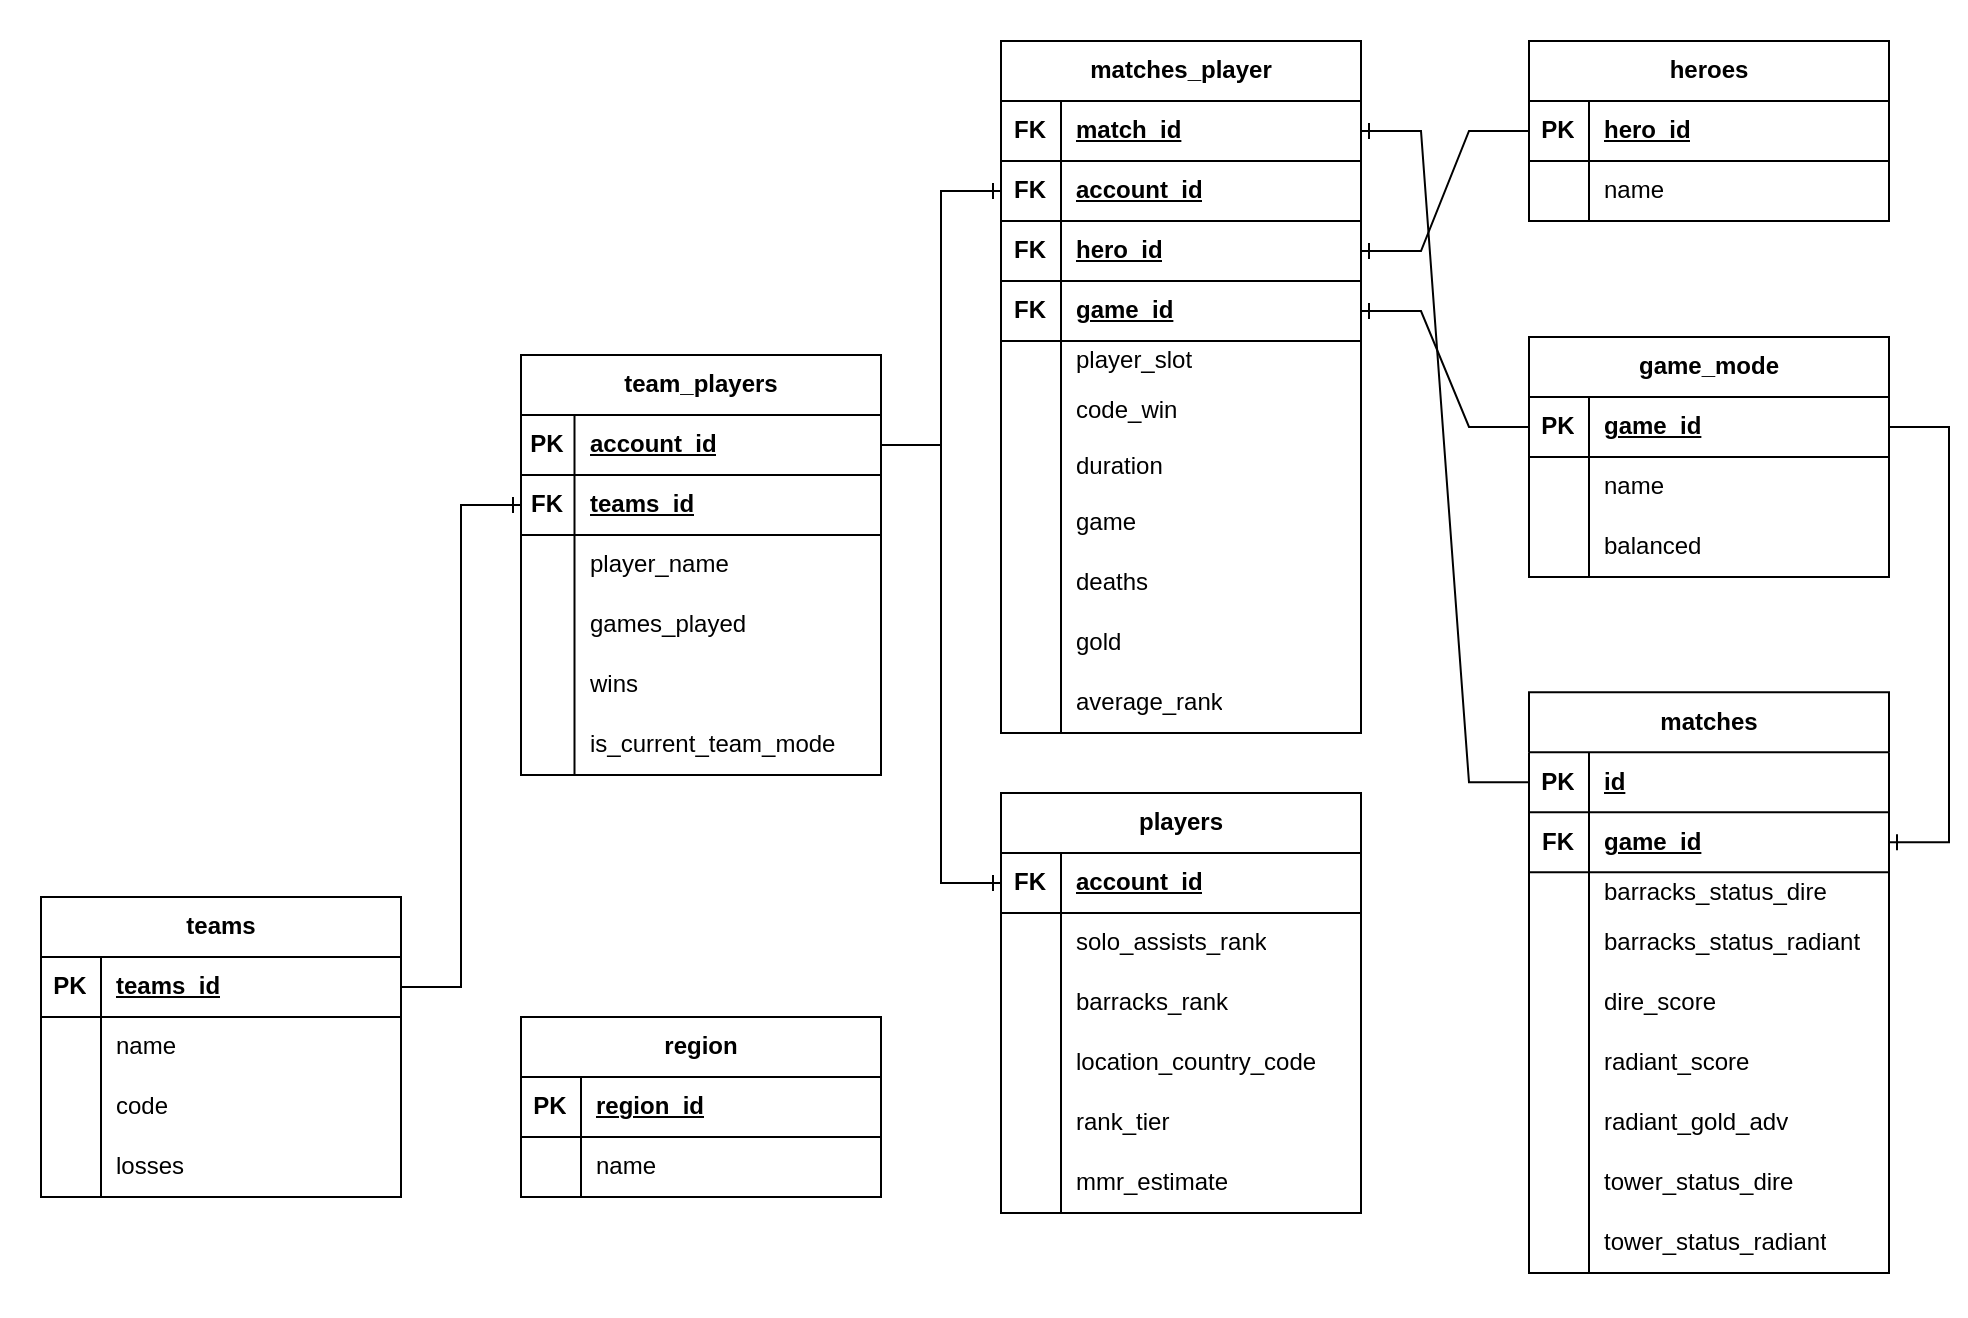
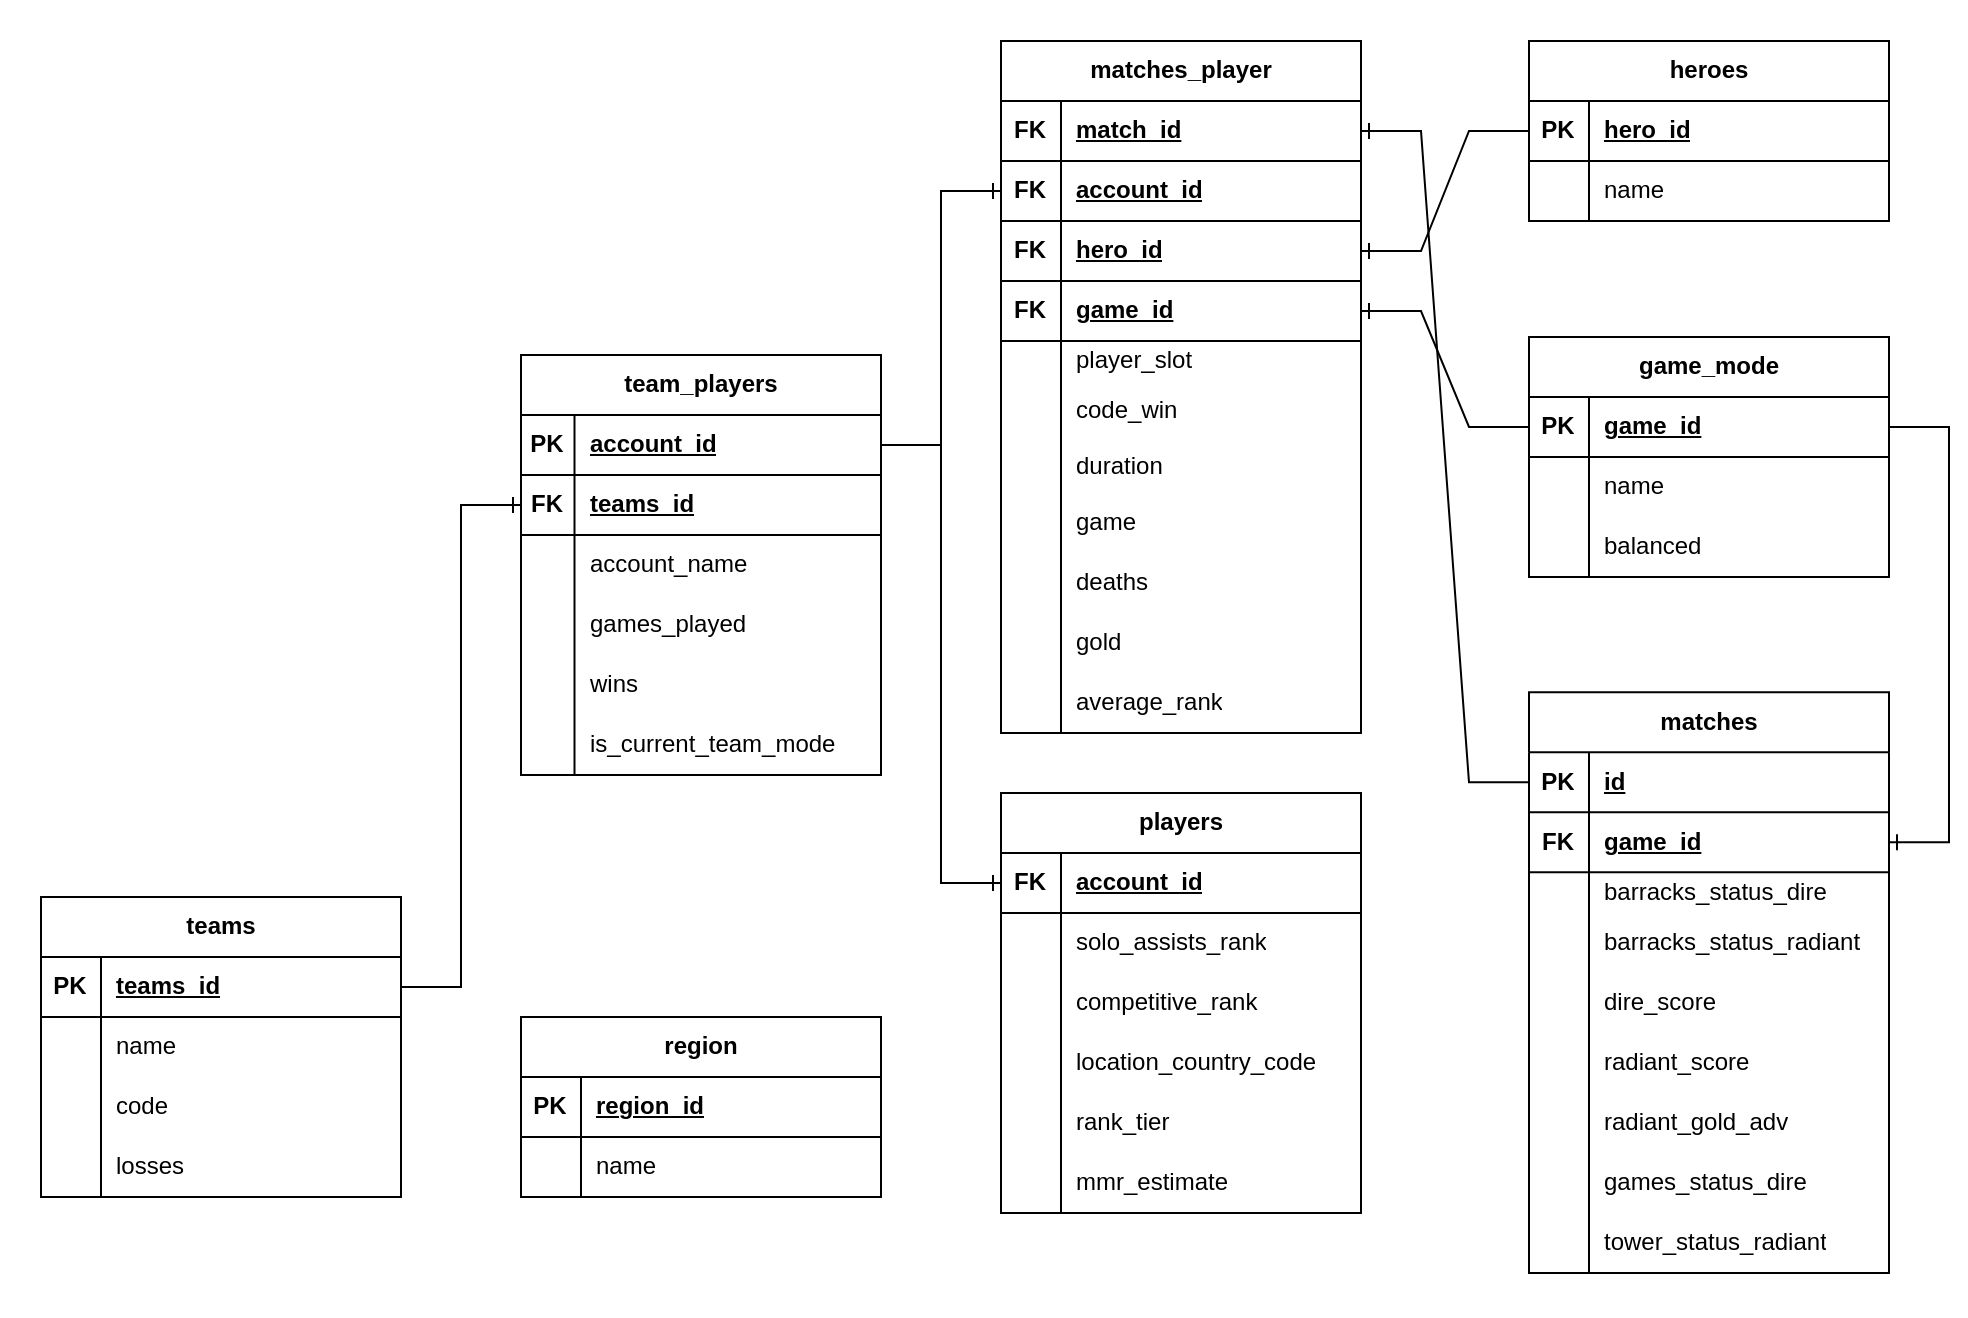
- <mxCell id="60" value="player_name" style="shape=partialRectangle;connectable=0;fillColor=none;top=0;left=0;bottom=0;right=0;align=left;spacingLeft=6;overflow=hidden;whiteSpace=wrap;html=1;" parent="58" vertex="1"><mxGeometry x="26.75" width="153.25" height="30" as="geometry"><mxRectangle width="153.25" height="30" as="alternateBounds" /></mxGeometry></mxCell>
+ <mxCell id="60" value="account_name" style="shape=partialRectangle;connectable=0;fillColor=none;top=0;left=0;bottom=0;right=0;align=left;spacingLeft=6;overflow=hidden;whiteSpace=wrap;html=1;" parent="58" vertex="1"><mxGeometry x="26.75" width="153.25" height="30" as="geometry"><mxRectangle width="153.25" height="30" as="alternateBounds" /></mxGeometry></mxCell>
- <mxCell id="34" value="barracks_rank" style="shape=partialRectangle;connectable=0;fillColor=none;top=0;left=0;bottom=0;right=0;align=left;spacingLeft=6;overflow=hidden;whiteSpace=wrap;html=1;" parent="32" vertex="1"><mxGeometry x="30" width="150" height="30" as="geometry"><mxRectangle width="150" height="30" as="alternateBounds" /></mxGeometry></mxCell>
+ <mxCell id="34" value="competitive_rank" style="shape=partialRectangle;connectable=0;fillColor=none;top=0;left=0;bottom=0;right=0;align=left;spacingLeft=6;overflow=hidden;whiteSpace=wrap;html=1;" parent="32" vertex="1"><mxGeometry x="30" width="150" height="30" as="geometry"><mxRectangle width="150" height="30" as="alternateBounds" /></mxGeometry></mxCell>
- <mxCell id="140" value="tower_status_dire" style="shape=partialRectangle;connectable=0;fillColor=none;top=0;left=0;bottom=0;right=0;align=left;spacingLeft=6;overflow=hidden;whiteSpace=wrap;html=1;" parent="138" vertex="1"><mxGeometry x="30" width="150" height="30" as="geometry"><mxRectangle width="150" height="30" as="alternateBounds" /></mxGeometry></mxCell>
+ <mxCell id="140" value="games_status_dire" style="shape=partialRectangle;connectable=0;fillColor=none;top=0;left=0;bottom=0;right=0;align=left;spacingLeft=6;overflow=hidden;whiteSpace=wrap;html=1;" parent="138" vertex="1"><mxGeometry x="30" width="150" height="30" as="geometry"><mxRectangle width="150" height="30" as="alternateBounds" /></mxGeometry></mxCell>
